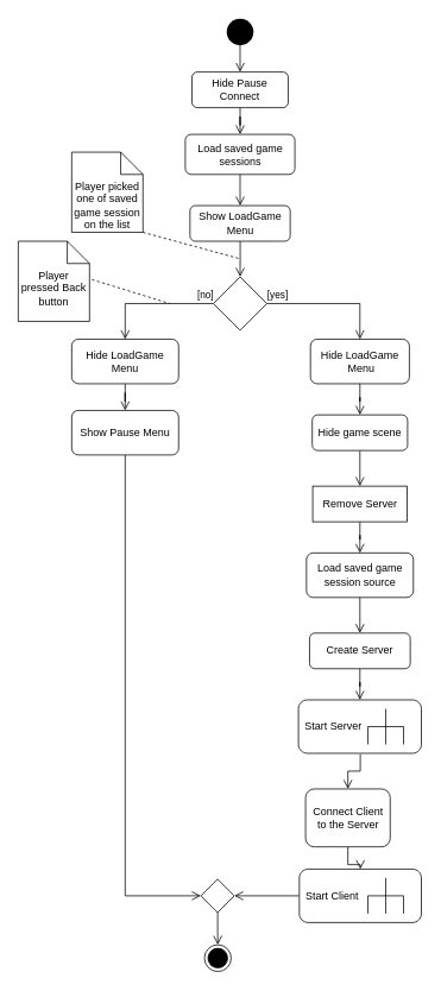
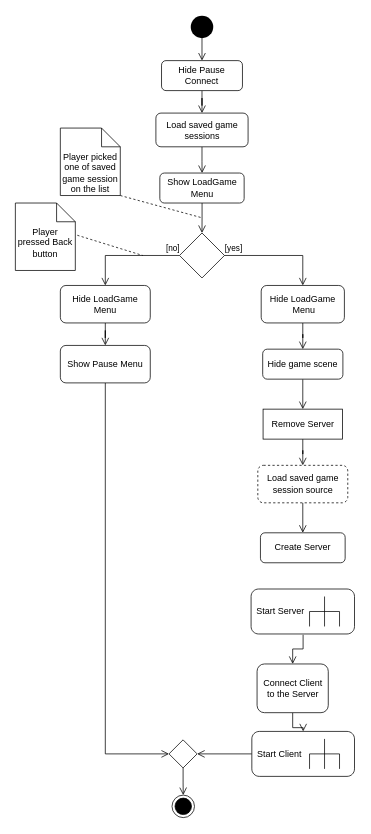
- <mxCell id="17" value="Load saved game session source" style="rounded=1;whiteSpace=wrap;html=1;strokeColor=#000000;strokeWidth=1;" parent="1" vertex="1"><mxGeometry x="343.5" y="620" width="120" height="50" as="geometry" /></mxCell>
+ <mxCell id="17" value="Load saved game session source" style="rounded=1;whiteSpace=wrap;html=1;strokeColor=#000000;strokeWidth=1;dashed=1;" parent="1" vertex="1"><mxGeometry x="343.5" y="620" width="120" height="50" as="geometry" /></mxCell>
- <mxCell id="7" style="edgeStyle=orthogonalEdgeStyle;rounded=0;orthogonalLoop=1;jettySize=auto;html=1;endArrow=open;endFill=0;endSize=8;strokeColor=#000000;strokeWidth=1;" parent="1" source="8" target="22" edge="1"><mxGeometry relative="1" as="geometry"><mxPoint x="403.5" y="775" as="targetPoint" /></mxGeometry></mxCell>
